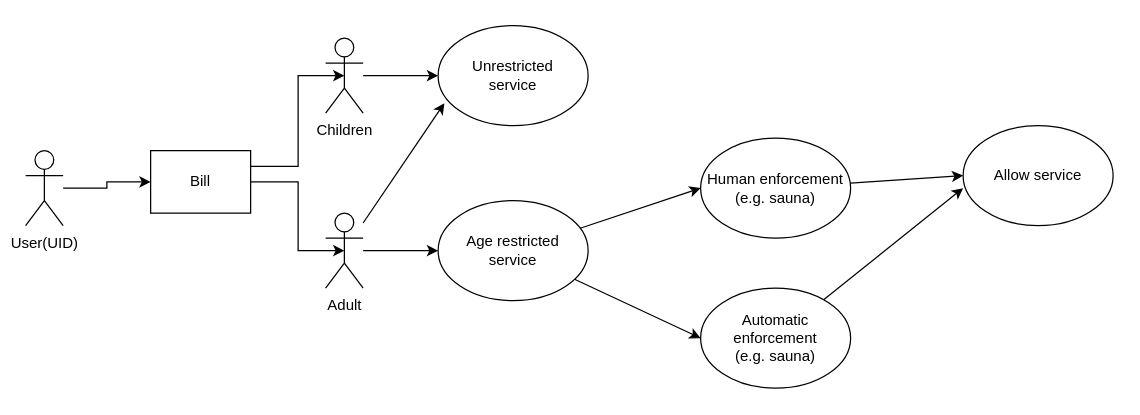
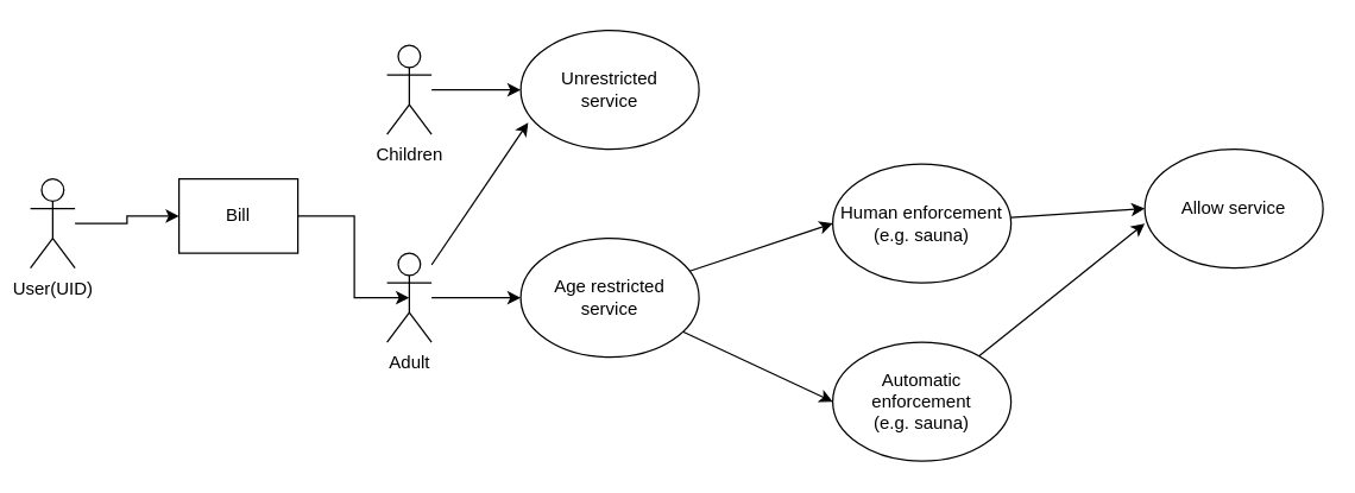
- <mxCell id="4" style="edgeStyle=elbowEdgeStyle;rounded=0;orthogonalLoop=1;jettySize=auto;html=1;exitX=1;exitY=0.25;exitDx=0;exitDy=0;entryX=0.5;entryY=0.5;entryDx=0;entryDy=0;entryPerimeter=0;" edge="1" parent="1" source="6" target="8"><mxGeometry relative="1" as="geometry"><mxPoint x="160" y="60" as="targetPoint" /></mxGeometry></mxCell>
